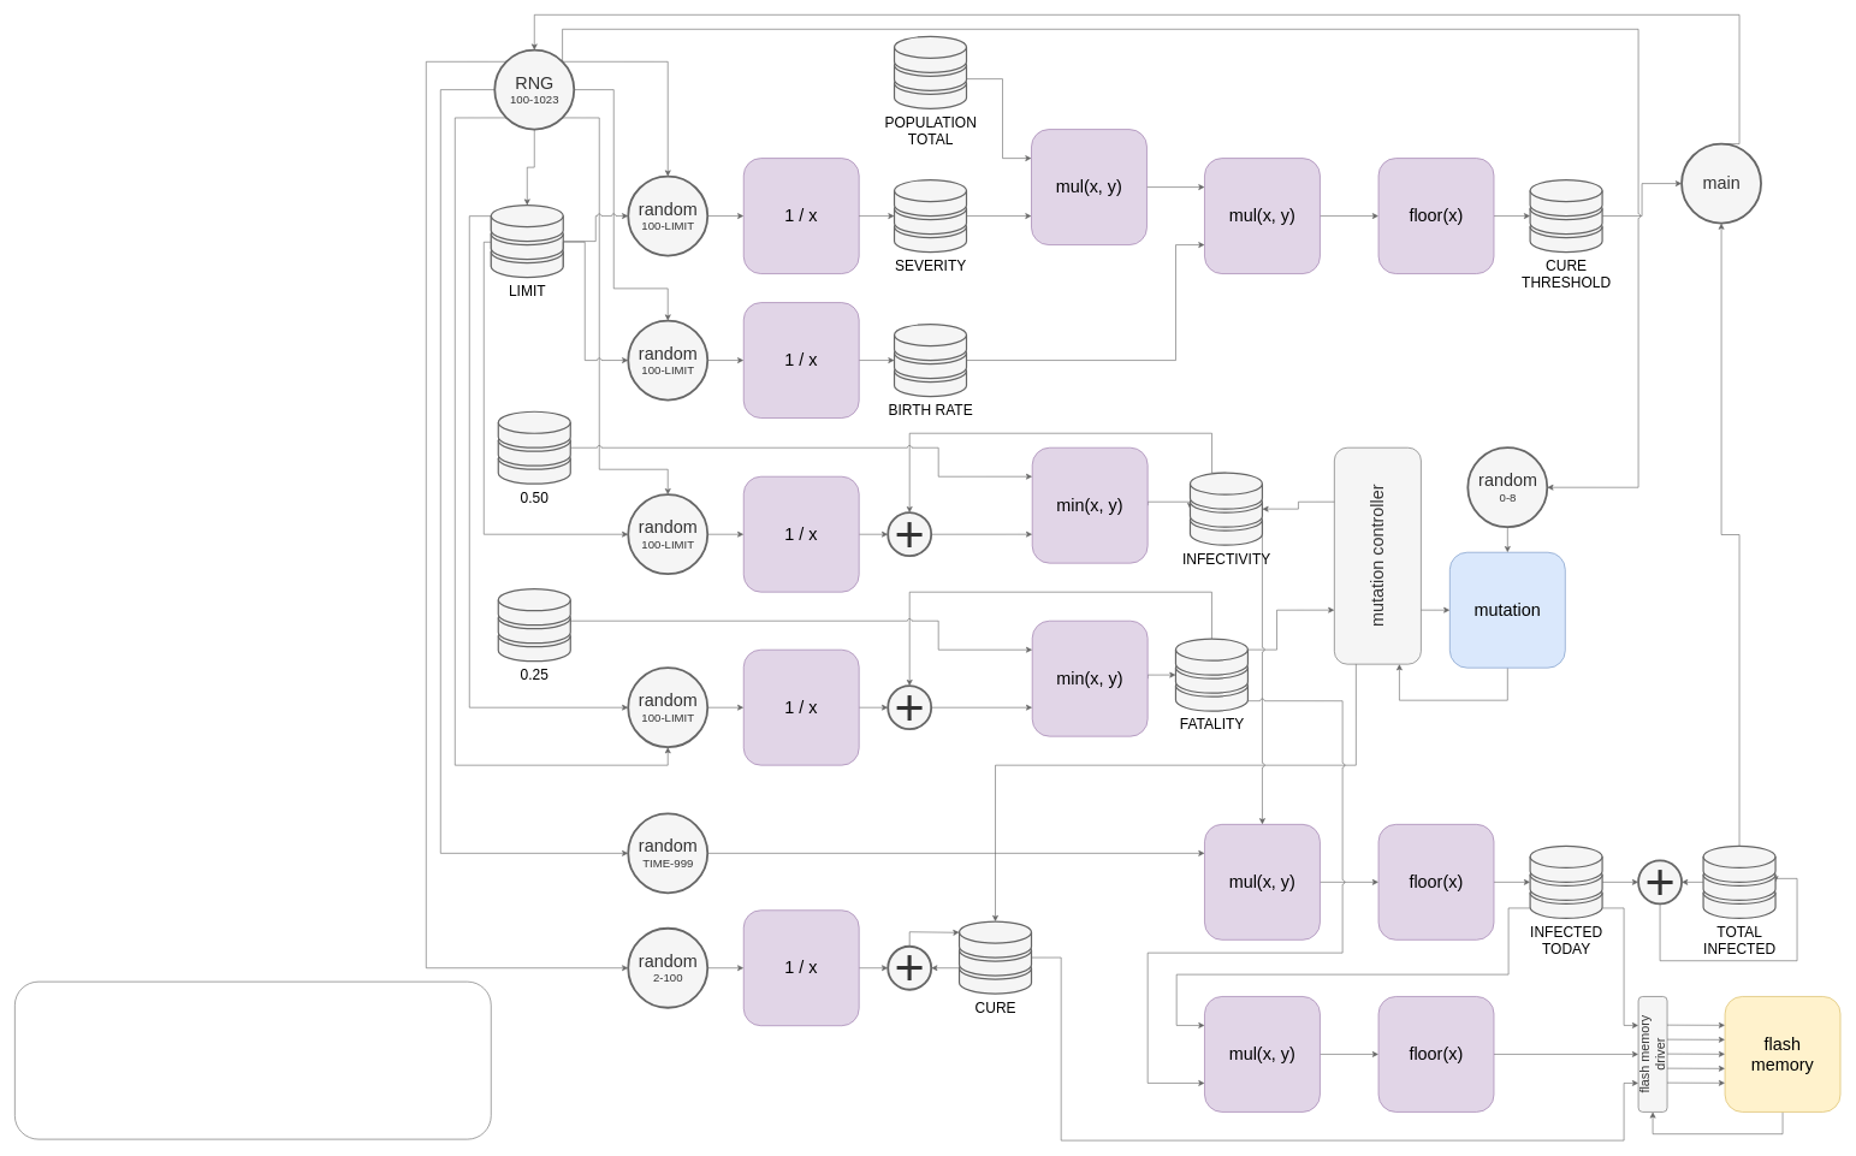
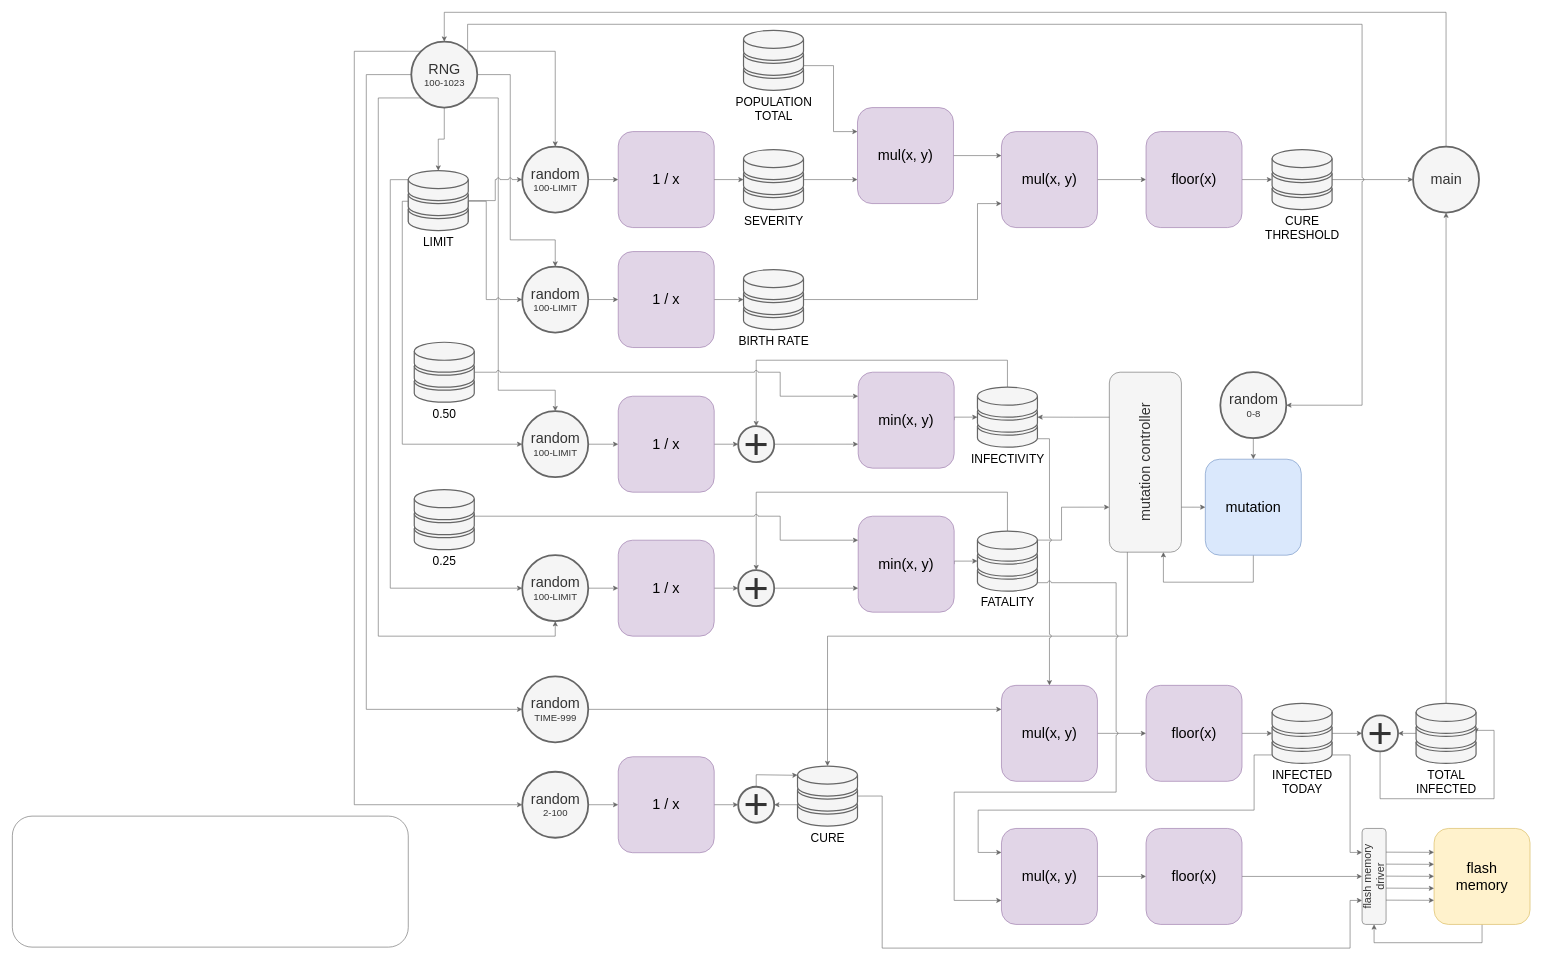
- <mxCell id="102" value="&lt;font&gt;&lt;span style=&quot;font-size: 24px&quot;&gt;main&lt;/span&gt;&lt;br&gt;&lt;/font&gt;" style="shape=ellipse;html=1;dashed=0;whitespace=wrap;perimeter=ellipsePerimeter;shadow=0;strokeColor=#666666;strokeWidth=3;fillColor=#f5f5f5;fontColor=#333333;" parent="1" vertex="1"><mxGeometry x="2330" y="198.86" width="110" height="110" as="geometry" /></mxCell>
+ <mxCell id="102" value="&lt;font&gt;&lt;span style=&quot;font-size: 24px&quot;&gt;main&lt;/span&gt;&lt;br&gt;&lt;/font&gt;" style="shape=ellipse;html=1;dashed=0;whitespace=wrap;perimeter=ellipsePerimeter;shadow=0;strokeColor=#666666;strokeWidth=3;fillColor=#f5f5f5;fontColor=#333333;" parent="1" vertex="1"><mxGeometry x="2355" y="243.86" width="110" height="110" as="geometry" /></mxCell>
- <mxCell id="83" value="&lt;font color=&quot;#000000&quot;&gt;&lt;span style=&quot;font-size: 20px&quot;&gt;INFECTIVITY&lt;/span&gt;&lt;/font&gt;" style="verticalAlign=top;verticalLabelPosition=bottom;labelPosition=center;align=center;html=1;outlineConnect=0;fillColor=#f5f5f5;strokeColor=#666666;gradientDirection=north;strokeWidth=2;shape=mxgraph.networks.storage;shadow=0;fontColor=#333333;" parent="1" vertex="1"><mxGeometry x="1648.83" y="654.86" width="100" height="100" as="geometry" /></mxCell>
+ <mxCell id="83" value="&lt;font color=&quot;#000000&quot;&gt;&lt;span style=&quot;font-size: 20px&quot;&gt;INFECTIVITY&lt;/span&gt;&lt;/font&gt;" style="verticalAlign=top;verticalLabelPosition=bottom;labelPosition=center;align=center;html=1;outlineConnect=0;fillColor=#f5f5f5;strokeColor=#666666;gradientDirection=north;strokeWidth=2;shape=mxgraph.networks.storage;shadow=0;fontColor=#333333;" parent="1" vertex="1"><mxGeometry x="1628.83" y="644.86" width="100" height="100" as="geometry" /></mxCell>
